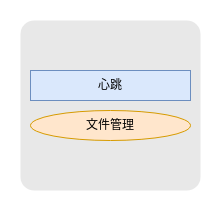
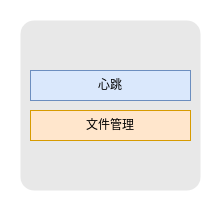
- <mxCell id="4" value="文件管理" style="ellipse;whiteSpace=wrap;html=1;strokeColor=#d79b00;fillColor=#ffe6cc;" vertex="1" parent="1"><mxGeometry x="30" y="110" width="160" height="30" as="geometry" /></mxCell>
+ <mxCell id="4" value="文件管理" style="rounded=0;whiteSpace=wrap;html=1;strokeColor=#d79b00;fillColor=#ffe6cc;" vertex="1" parent="1"><mxGeometry x="30" y="110" width="160" height="30" as="geometry" /></mxCell>
